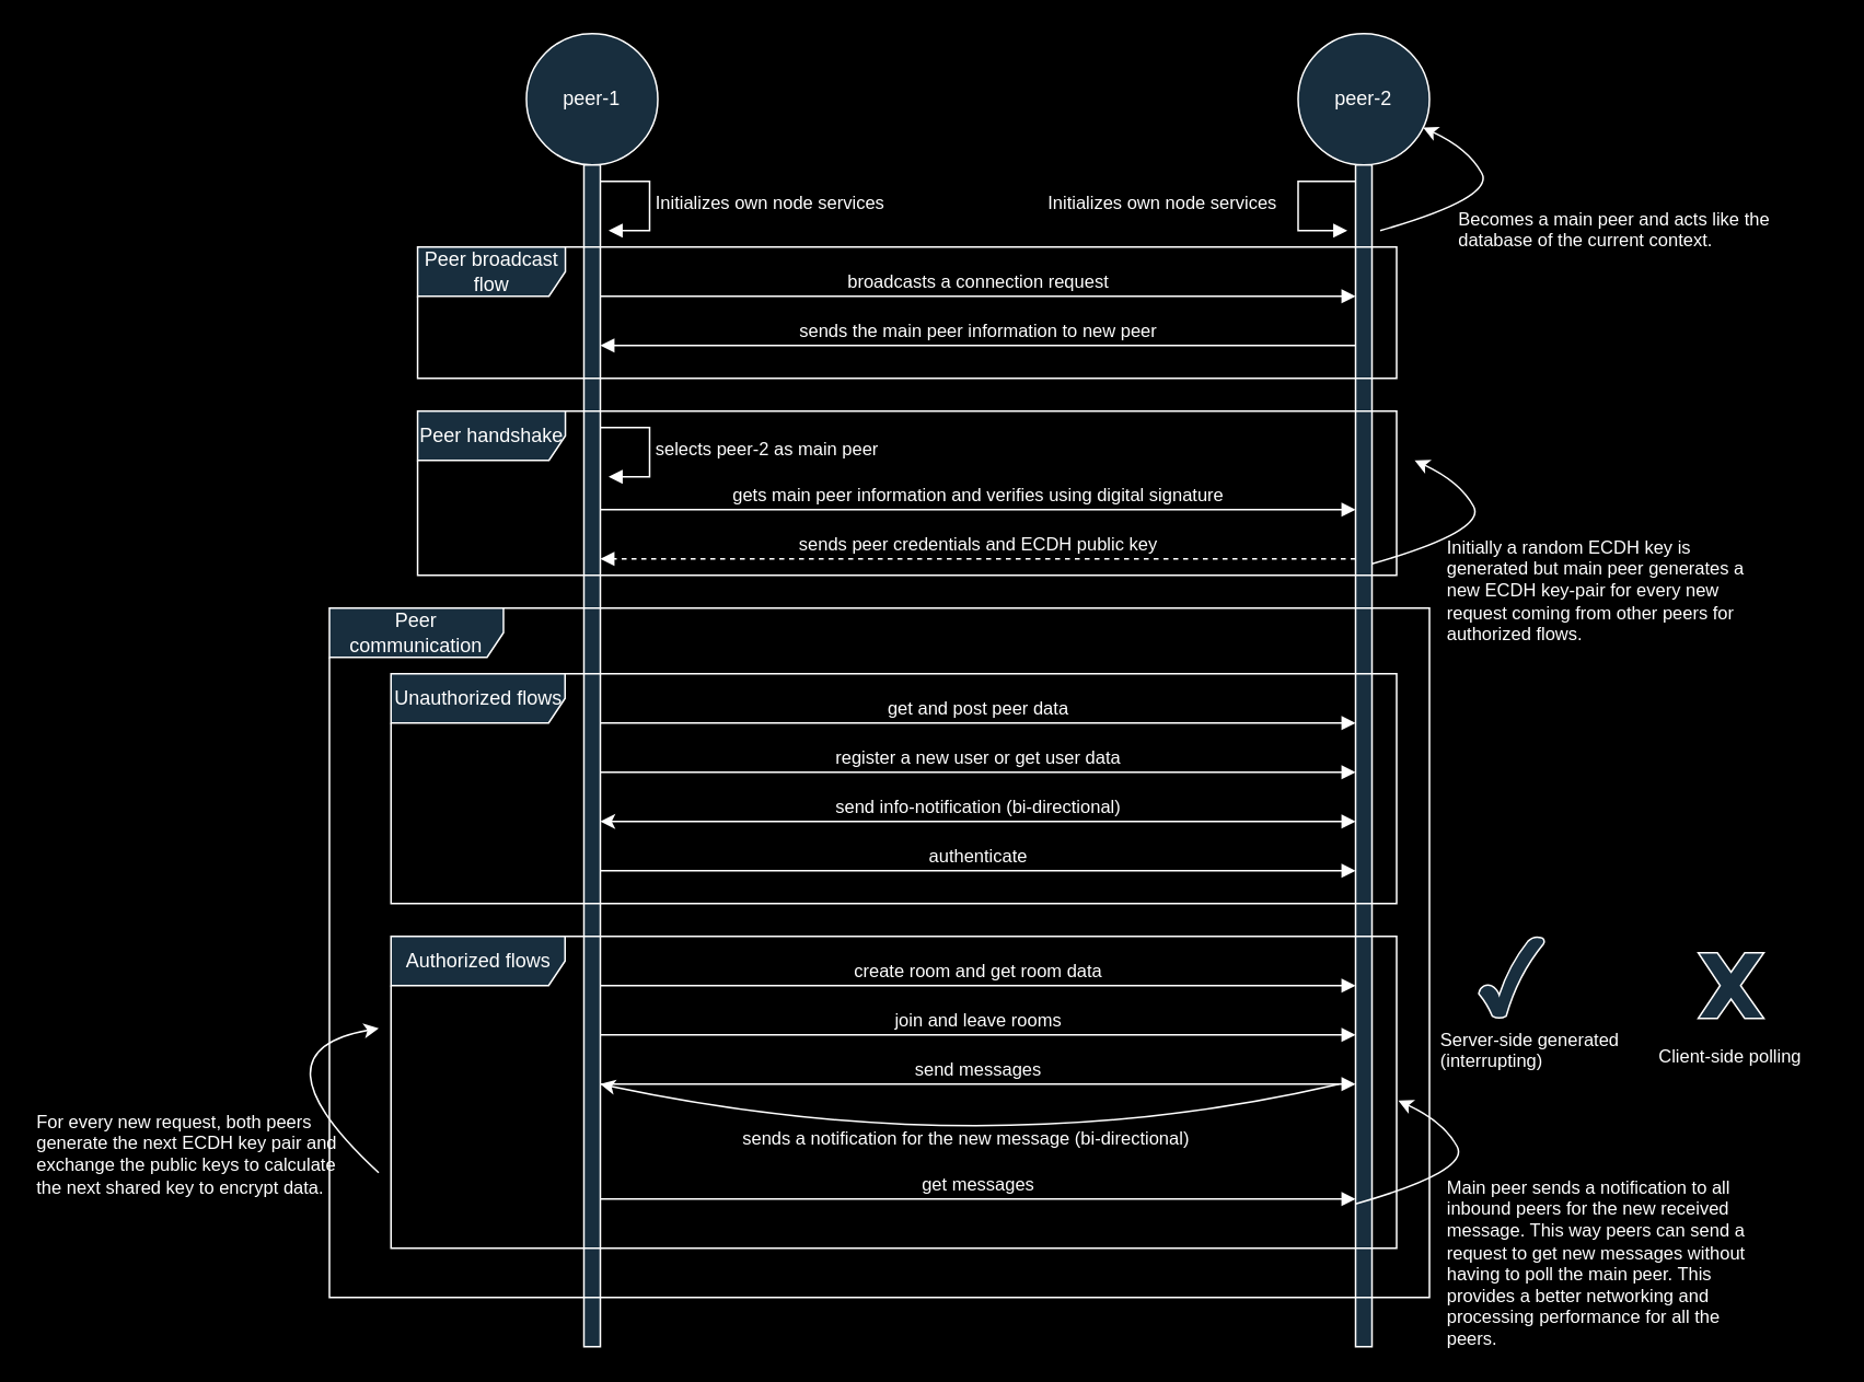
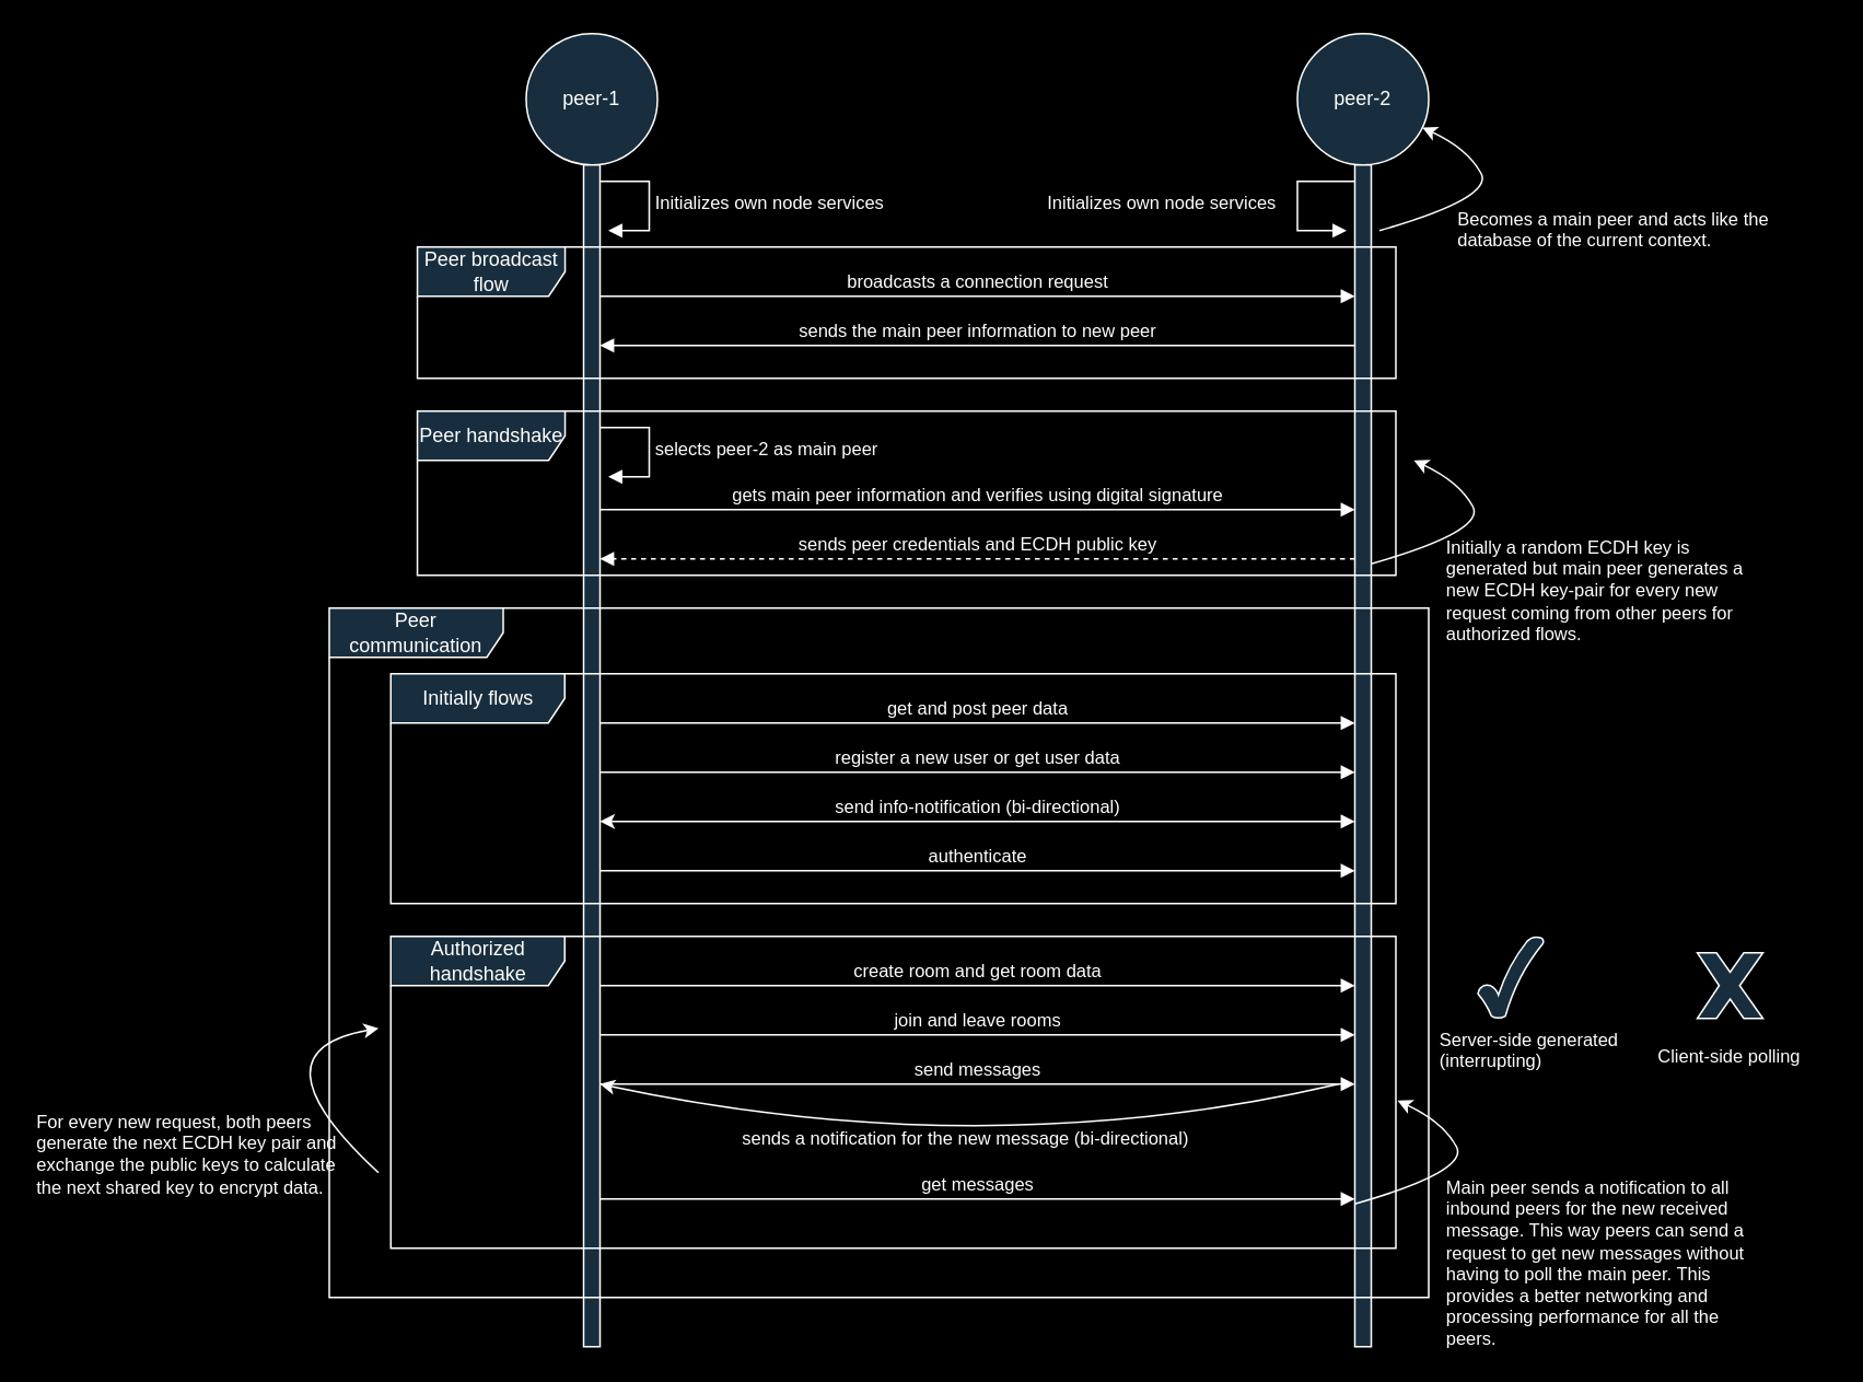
- <mxCell id="22" value="Unauthorized flows" style="shape=umlFrame;whiteSpace=wrap;html=1;pointerEvents=0;width=106;height=30;labelBackgroundColor=none;fillColor=#182E3E;strokeColor=#FFFFFF;fontColor=#FFFFFF;" parent="1" vertex="1"><mxGeometry x="237.5" y="410" width="612.5" height="140" as="geometry" /></mxCell>
+ <mxCell id="22" value="Initially flows" style="shape=umlFrame;whiteSpace=wrap;html=1;pointerEvents=0;width=106;height=30;labelBackgroundColor=none;fillColor=#182E3E;strokeColor=#FFFFFF;fontColor=#FFFFFF;" parent="1" vertex="1"><mxGeometry x="237.5" y="410" width="612.5" height="140" as="geometry" /></mxCell>
- <mxCell id="26" value="Authorized flows" style="shape=umlFrame;whiteSpace=wrap;html=1;pointerEvents=0;width=106;height=30;labelBackgroundColor=none;fillColor=#182E3E;strokeColor=#FFFFFF;fontColor=#FFFFFF;" parent="1" vertex="1"><mxGeometry x="237.5" y="570" width="612.5" height="190" as="geometry" /></mxCell>
+ <mxCell id="26" value="Authorized handshake" style="shape=umlFrame;whiteSpace=wrap;html=1;pointerEvents=0;width=106;height=30;labelBackgroundColor=none;fillColor=#182E3E;strokeColor=#FFFFFF;fontColor=#FFFFFF;" parent="1" vertex="1"><mxGeometry x="237.5" y="570" width="612.5" height="190" as="geometry" /></mxCell>
